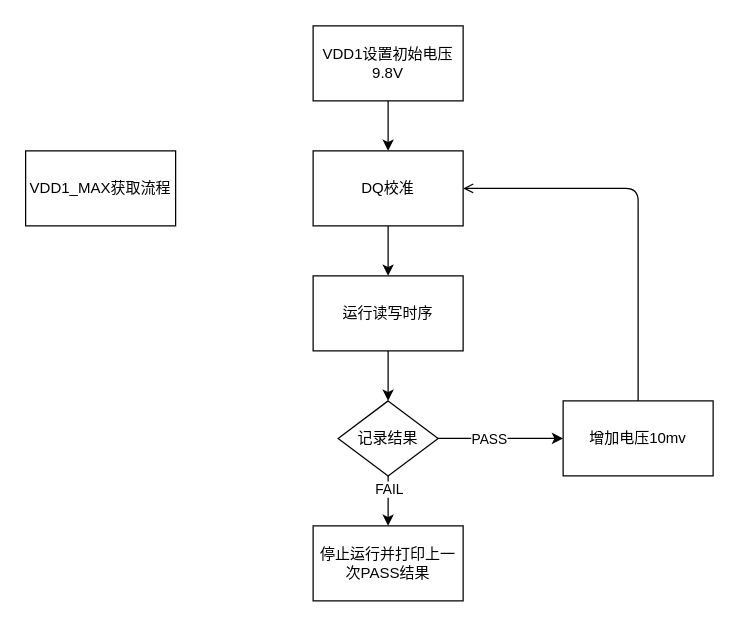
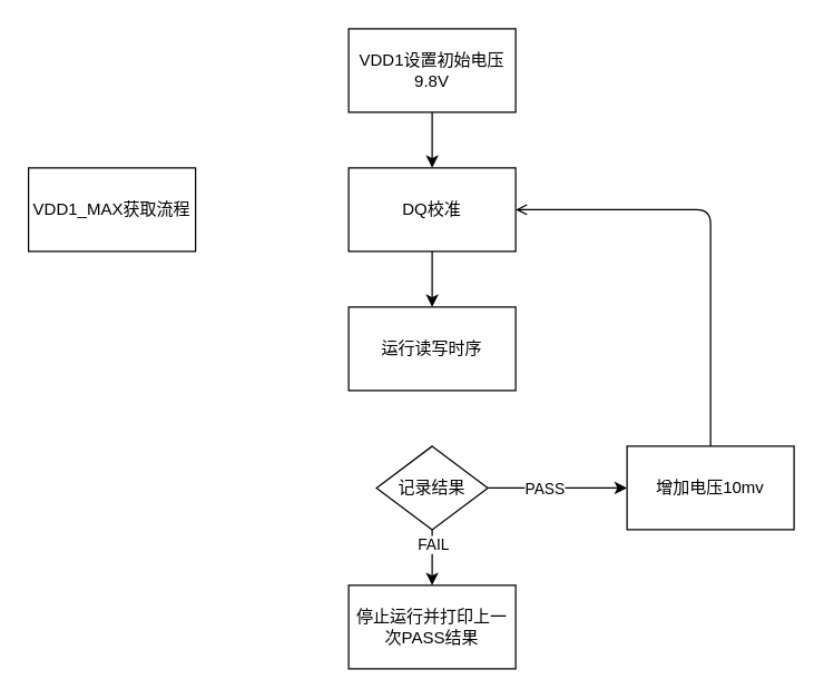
- <mxCell id="4" value="" style="edgeStyle=none;html=1;" edge="1" parent="1" source="5" target="15"><mxGeometry relative="1" as="geometry" /></mxCell>
